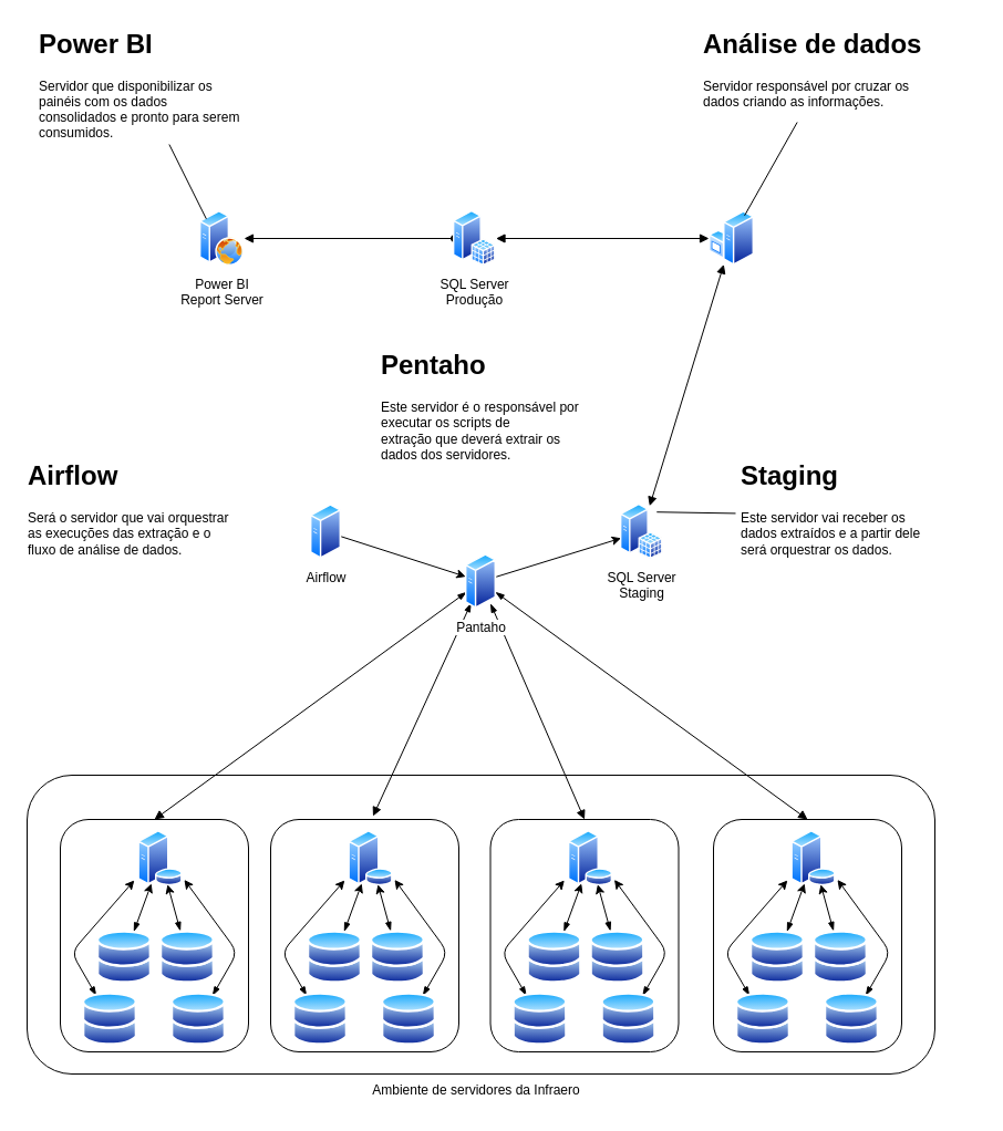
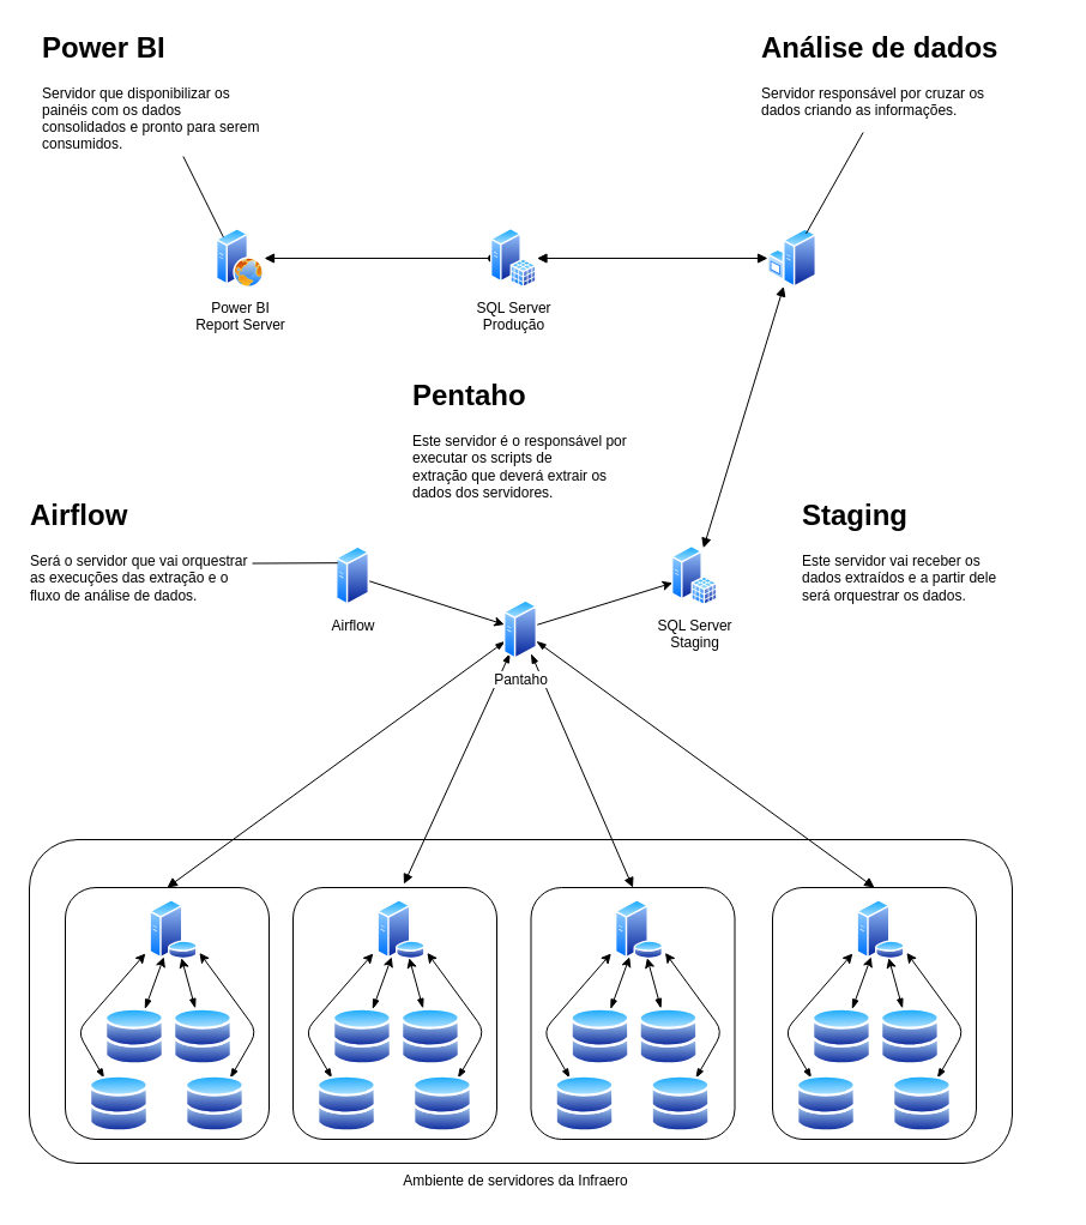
- <mxCell id="66" style="edgeStyle=none;html=1;startArrow=none;startFill=0;endArrow=none;endFill=0;entryX=1;entryY=0;entryDx=0;entryDy=0;" parent="1" source="67" target="37" edge="1"><mxGeometry relative="1" as="geometry" /></mxCell>
+ <mxCell id="64" style="edgeStyle=none;html=1;entryX=0;entryY=0.25;entryDx=0;entryDy=0;startArrow=none;startFill=0;endArrow=none;endFill=0;" parent="1" source="65" target="39" edge="1"><mxGeometry relative="1" as="geometry" /></mxCell>
